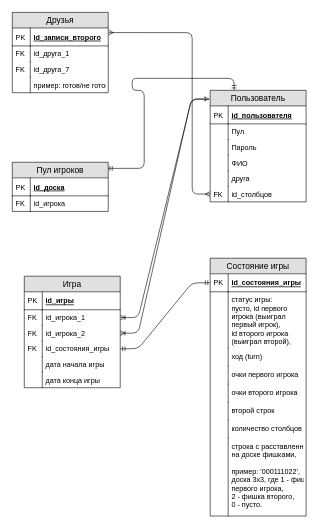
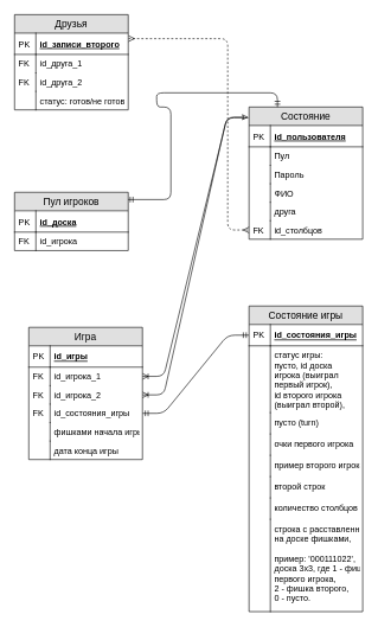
- <mxCell id="63" value="" style="edgeStyle=orthogonalEdgeStyle;fontSize=12;html=1;endArrow=ERmany;startArrow=ERmany;entryX=0;entryY=0.5;entryDx=0;entryDy=0;exitX=1.003;exitY=0.259;exitDx=0;exitDy=0;exitPerimeter=0;" edge="1" parent="1" source="55" target="13"><mxGeometry width="100" height="100" relative="1" as="geometry"><mxPoint x="340" y="190" as="sourcePoint" /><mxPoint x="300" y="190" as="targetPoint" /><Array as="points"><mxPoint x="320" y="54" /><mxPoint x="320" y="323" /></Array></mxGeometry></mxCell>
+ <mxCell id="63" value="" style="edgeStyle=orthogonalEdgeStyle;fontSize=12;html=1;endArrow=ERmany;startArrow=ERmany;entryX=0;entryY=0.5;entryDx=0;entryDy=0;exitX=1.003;exitY=0.259;exitDx=0;exitDy=0;exitPerimeter=0;dashed=1;" edge="1" parent="1" source="55" target="13"><mxGeometry width="100" height="100" relative="1" as="geometry"><mxPoint x="340" y="190" as="sourcePoint" /><mxPoint x="300" y="190" as="targetPoint" /><Array as="points"><mxPoint x="320" y="54" /><mxPoint x="320" y="323" /></Array></mxGeometry></mxCell>
- <mxCell id="59" value="id_друга_7" style="shape=partialRectangle;top=0;left=0;right=0;bottom=0;align=left;verticalAlign=top;fillColor=none;spacingLeft=34;spacingRight=4;overflow=hidden;rotatable=0;points=[[0,0.5],[1,0.5]];portConstraint=eastwest;dropTarget=0;fontSize=12;" vertex="1" parent="54"><mxGeometry y="82" width="160" height="26" as="geometry" /></mxCell>
+ <mxCell id="59" value="id_друга_2" style="shape=partialRectangle;top=0;left=0;right=0;bottom=0;align=left;verticalAlign=top;fillColor=none;spacingLeft=34;spacingRight=4;overflow=hidden;rotatable=0;points=[[0,0.5],[1,0.5]];portConstraint=eastwest;dropTarget=0;fontSize=12;" vertex="1" parent="54"><mxGeometry y="82" width="160" height="26" as="geometry" /></mxCell>
- <mxCell id="61" value="пример: готов/не готов" style="shape=partialRectangle;top=0;left=0;right=0;bottom=0;align=left;verticalAlign=top;fillColor=none;spacingLeft=34;spacingRight=4;overflow=hidden;rotatable=0;points=[[0,0.5],[1,0.5]];portConstraint=eastwest;dropTarget=0;fontSize=12;" vertex="1" parent="54"><mxGeometry y="108" width="160" height="26" as="geometry" /></mxCell>
+ <mxCell id="61" value="статус: готов/не готов" style="shape=partialRectangle;top=0;left=0;right=0;bottom=0;align=left;verticalAlign=top;fillColor=none;spacingLeft=34;spacingRight=4;overflow=hidden;rotatable=0;points=[[0,0.5],[1,0.5]];portConstraint=eastwest;dropTarget=0;fontSize=12;" vertex="1" parent="54"><mxGeometry y="108" width="160" height="26" as="geometry" /></mxCell>
- <mxCell id="2" value="Пользователь" style="swimlane;fontStyle=0;childLayout=stackLayout;horizontal=1;startSize=26;fillColor=#e0e0e0;horizontalStack=0;resizeParent=1;resizeParentMax=0;resizeLast=0;collapsible=1;marginBottom=0;swimlaneFillColor=#ffffff;align=center;fontSize=14;" vertex="1" parent="1"><mxGeometry x="350" y="150" width="160" height="186" as="geometry" /></mxCell>
+ <mxCell id="2" value="Состояние" style="swimlane;fontStyle=0;childLayout=stackLayout;horizontal=1;startSize=26;fillColor=#e0e0e0;horizontalStack=0;resizeParent=1;resizeParentMax=0;resizeLast=0;collapsible=1;marginBottom=0;swimlaneFillColor=#ffffff;align=center;fontSize=14;" vertex="1" parent="1"><mxGeometry x="350" y="150" width="160" height="186" as="geometry" /></mxCell>
- <mxCell id="21" value="статус игры:&#10;пусто, id первого &#10;игрока (выиграл &#10;первый игрок),&#10;id второго игрока &#10;(выиграл второй)," style="shape=partialRectangle;top=0;left=0;right=0;bottom=0;align=left;verticalAlign=top;fillColor=none;spacingLeft=34;spacingRight=4;overflow=hidden;rotatable=0;points=[[0,0.5],[1,0.5]];portConstraint=eastwest;dropTarget=0;fontSize=12;" vertex="1" parent="18"><mxGeometry y="56" width="160" height="94" as="geometry" /></mxCell>
+ <mxCell id="21" value="статус игры:&#10;пусто, id доска &#10;игрока (выиграл &#10;первый игрок),&#10;id второго игрока &#10;(выиграл второй)," style="shape=partialRectangle;top=0;left=0;right=0;bottom=0;align=left;verticalAlign=top;fillColor=none;spacingLeft=34;spacingRight=4;overflow=hidden;rotatable=0;points=[[0,0.5],[1,0.5]];portConstraint=eastwest;dropTarget=0;fontSize=12;" vertex="1" parent="18"><mxGeometry y="56" width="160" height="94" as="geometry" /></mxCell>
- <mxCell id="23" value="ход (turn)" style="shape=partialRectangle;top=0;left=0;right=0;bottom=0;align=left;verticalAlign=top;fillColor=none;spacingLeft=34;spacingRight=4;overflow=hidden;rotatable=0;points=[[0,0.5],[1,0.5]];portConstraint=eastwest;dropTarget=0;fontSize=12;" vertex="1" parent="18"><mxGeometry y="150" width="160" height="30" as="geometry" /></mxCell>
+ <mxCell id="23" value="пусто (turn)" style="shape=partialRectangle;top=0;left=0;right=0;bottom=0;align=left;verticalAlign=top;fillColor=none;spacingLeft=34;spacingRight=4;overflow=hidden;rotatable=0;points=[[0,0.5],[1,0.5]];portConstraint=eastwest;dropTarget=0;fontSize=12;" vertex="1" parent="18"><mxGeometry y="150" width="160" height="30" as="geometry" /></mxCell>
- <mxCell id="45" value="дата начала игры" style="shape=partialRectangle;top=0;left=0;right=0;bottom=0;align=left;verticalAlign=top;fillColor=none;spacingLeft=34;spacingRight=4;overflow=hidden;rotatable=0;points=[[0,0.5],[1,0.5]];portConstraint=eastwest;dropTarget=0;fontSize=12;" vertex="1" parent="36"><mxGeometry y="134" width="160" height="26" as="geometry" /></mxCell>
+ <mxCell id="45" value="фишками начала игры" style="shape=partialRectangle;top=0;left=0;right=0;bottom=0;align=left;verticalAlign=top;fillColor=none;spacingLeft=34;spacingRight=4;overflow=hidden;rotatable=0;points=[[0,0.5],[1,0.5]];portConstraint=eastwest;dropTarget=0;fontSize=12;" vertex="1" parent="36"><mxGeometry y="134" width="160" height="26" as="geometry" /></mxCell>
- <mxCell id="27" value="очки второго игрока" style="shape=partialRectangle;top=0;left=0;right=0;bottom=0;align=left;verticalAlign=top;fillColor=none;spacingLeft=34;spacingRight=4;overflow=hidden;rotatable=0;points=[[0,0.5],[1,0.5]];portConstraint=eastwest;dropTarget=0;fontSize=12;" vertex="1" parent="18"><mxGeometry y="210" width="160" height="30" as="geometry" /></mxCell>
+ <mxCell id="27" value="пример второго игрока" style="shape=partialRectangle;top=0;left=0;right=0;bottom=0;align=left;verticalAlign=top;fillColor=none;spacingLeft=34;spacingRight=4;overflow=hidden;rotatable=0;points=[[0,0.5],[1,0.5]];portConstraint=eastwest;dropTarget=0;fontSize=12;" vertex="1" parent="18"><mxGeometry y="210" width="160" height="30" as="geometry" /></mxCell>
